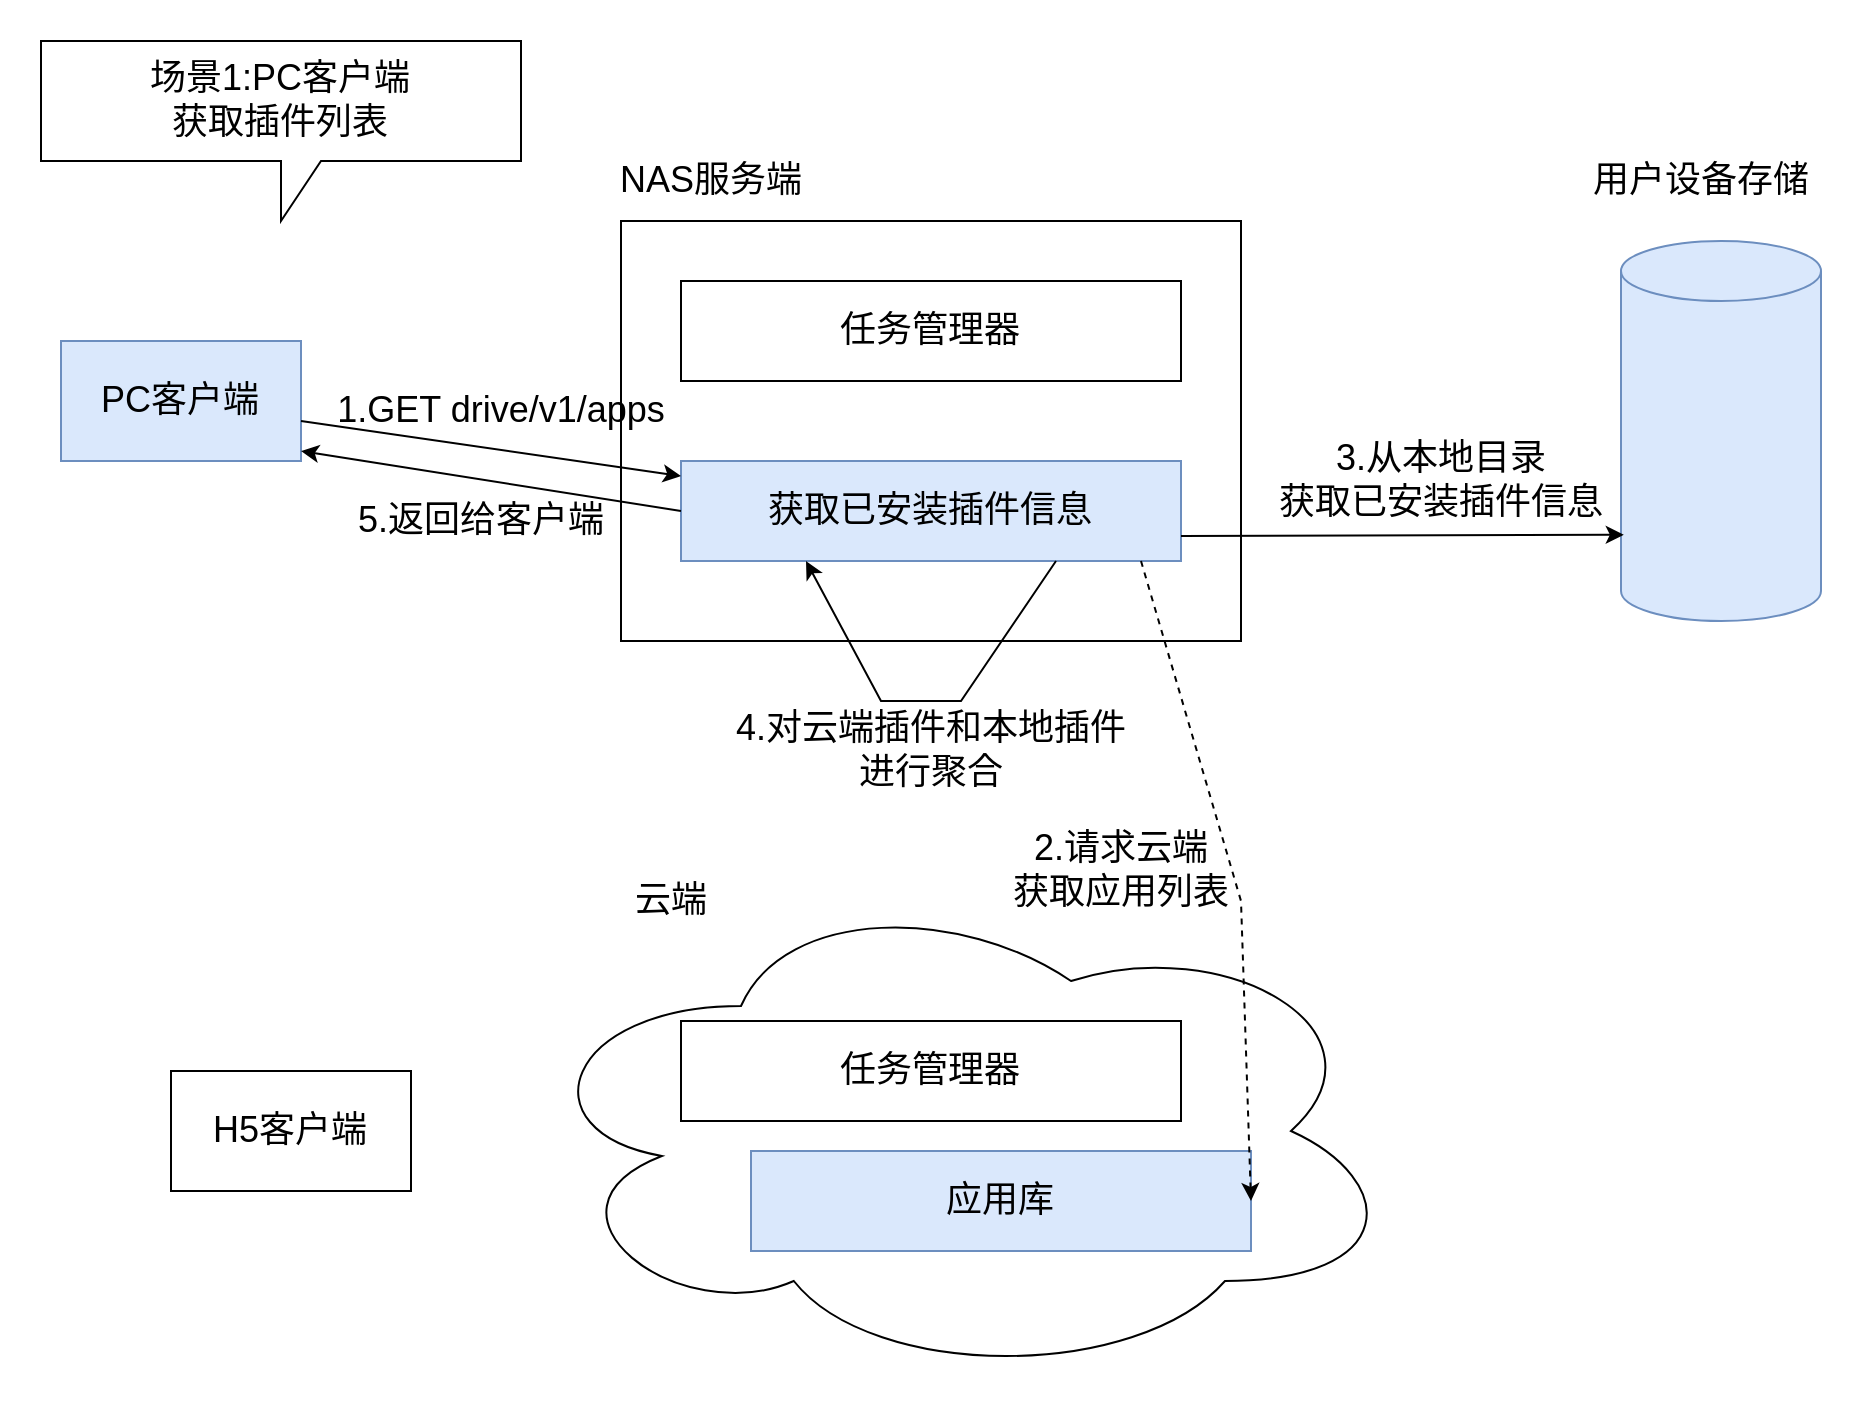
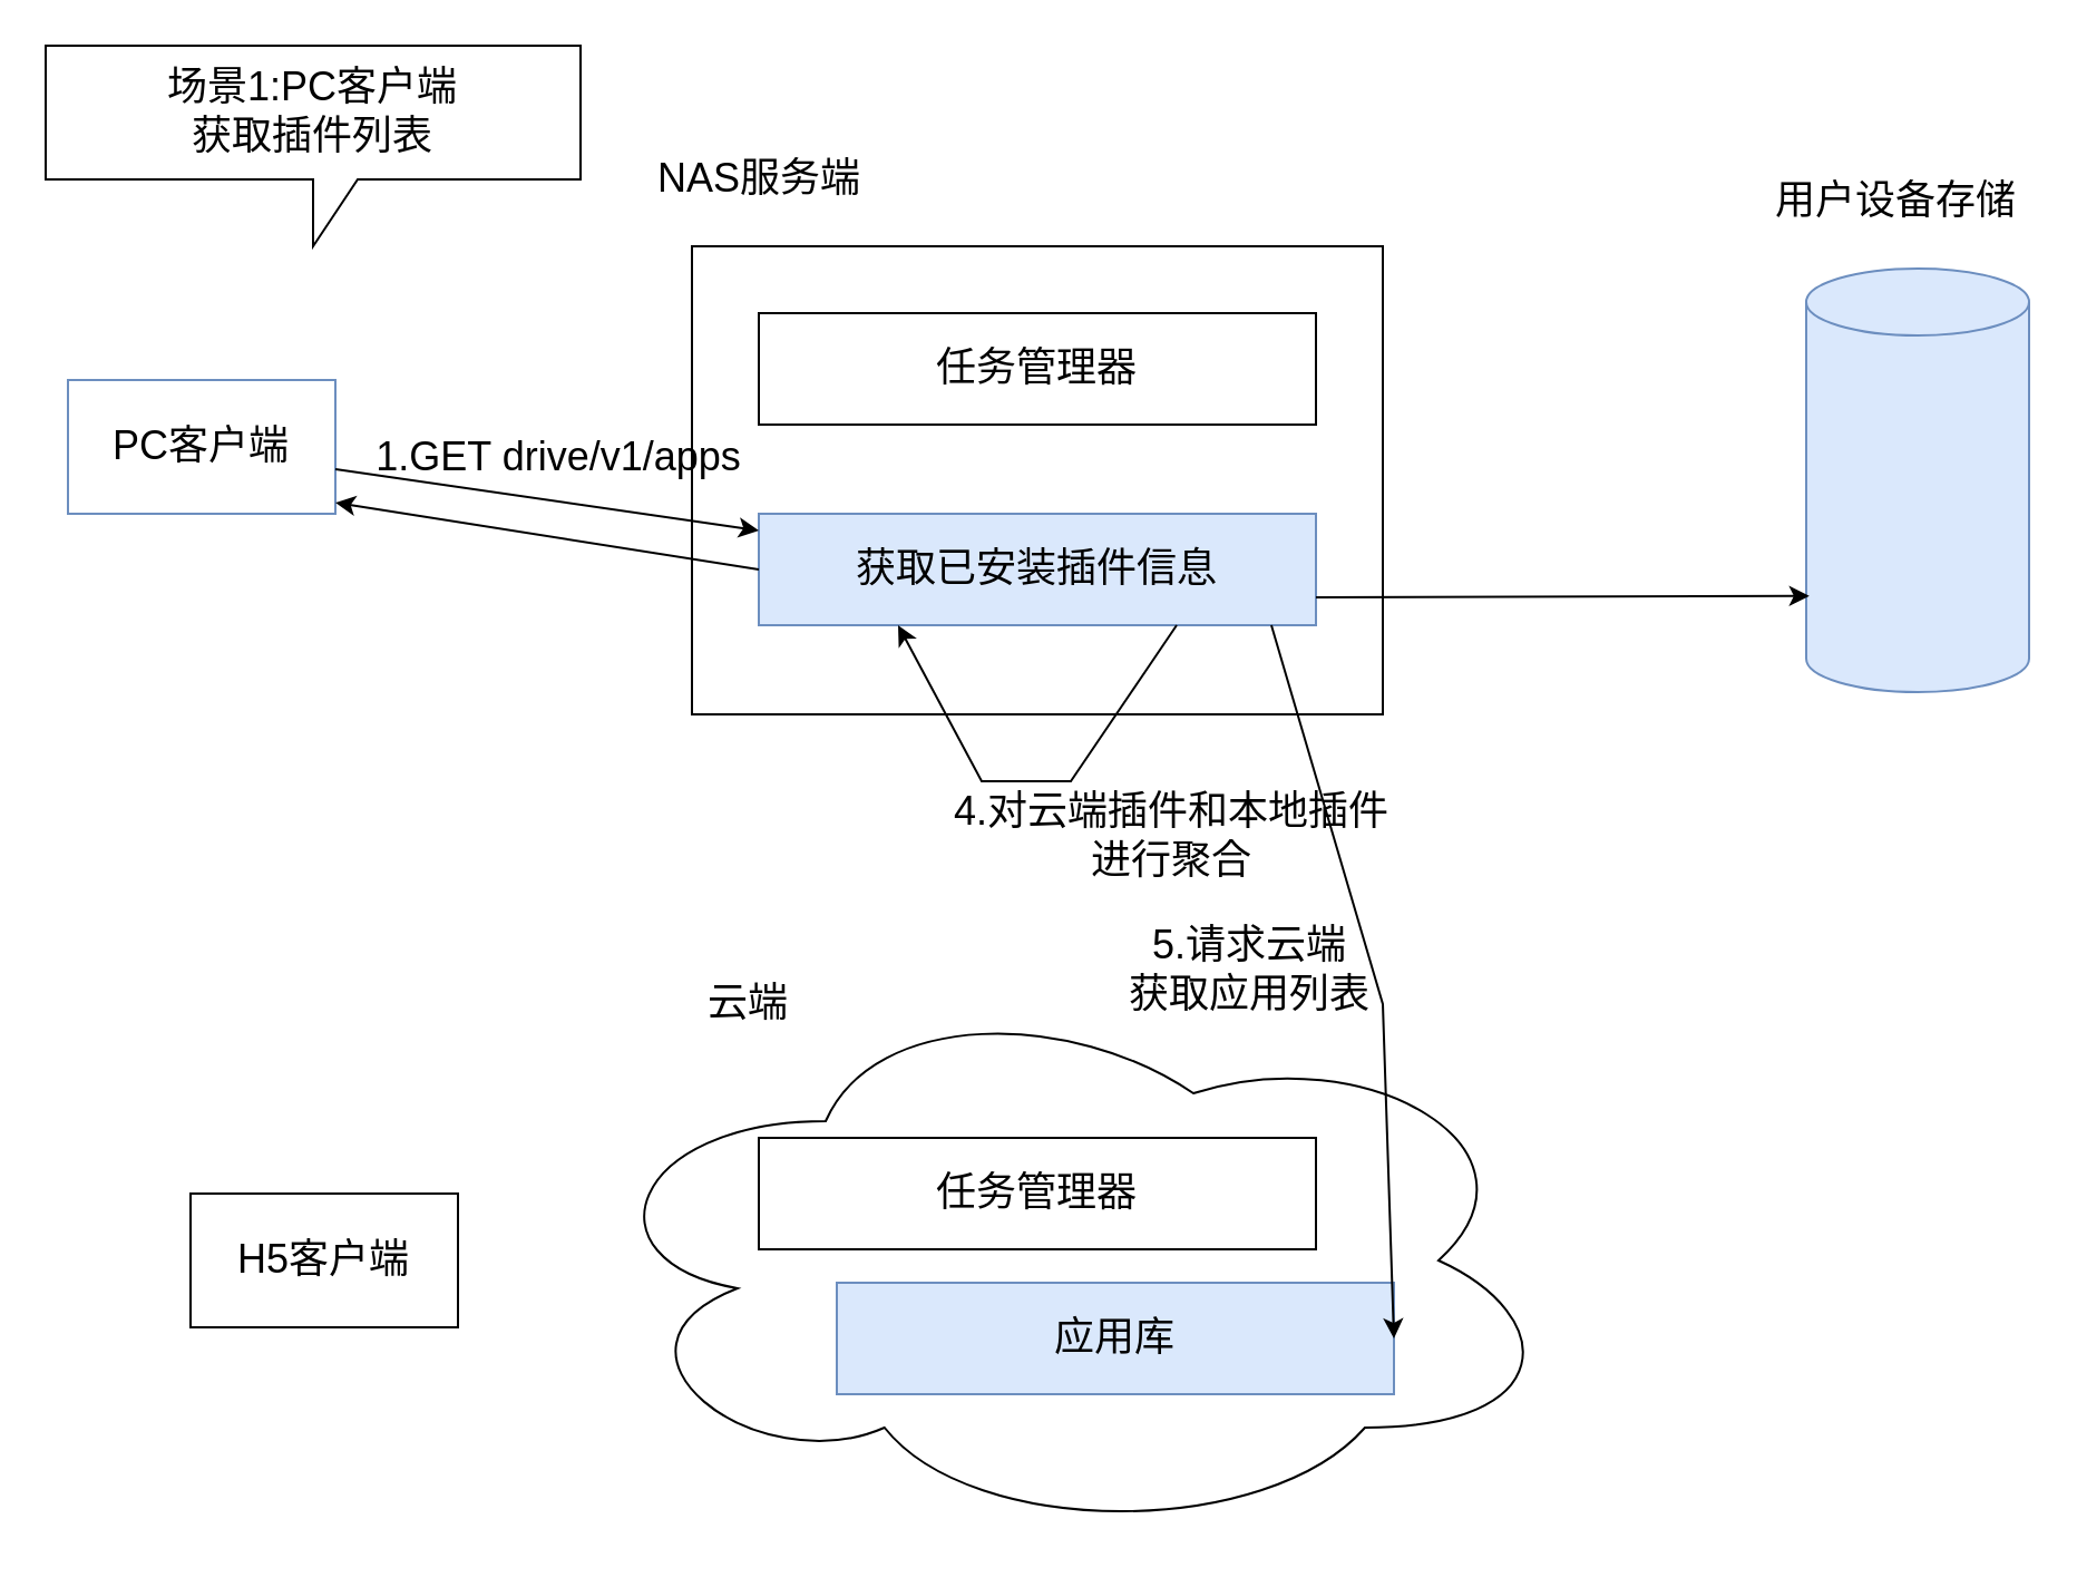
- <mxCell id="4" value="&lt;font style=&quot;font-size: 18px&quot;&gt;NAS服务端&lt;/font&gt;" style="text;html=1;align=center;verticalAlign=middle;resizable=0;points=[];autosize=1;strokeColor=none;fillColor=none;" parent="1" vertex="1"><mxGeometry x="300" y="80" width="110" height="20" as="geometry" /></mxCell>
+ <mxCell id="4" value="&lt;font style=&quot;font-size: 18px&quot;&gt;NAS服务端&lt;/font&gt;" style="text;html=1;align=center;verticalAlign=middle;resizable=0;points=[];autosize=1;strokeColor=none;fillColor=none;" parent="1" vertex="1"><mxGeometry x="285" y="70" width="110" height="20" as="geometry" /></mxCell>
- <mxCell id="2" value="&lt;font style=&quot;font-size: 18px&quot;&gt;PC客户端&lt;/font&gt;" style="rounded=0;whiteSpace=wrap;html=1;fillColor=#dae8fc;strokeColor=#6c8ebf;" parent="1" vertex="1"><mxGeometry x="30" y="170" width="120" height="60" as="geometry" /></mxCell>
+ <mxCell id="2" value="&lt;font style=&quot;font-size: 18px&quot;&gt;PC客户端&lt;/font&gt;" style="rounded=0;whiteSpace=wrap;html=1;fillColor=#ffffff;strokeColor=#6c8ebf;" parent="1" vertex="1"><mxGeometry x="30" y="170" width="120" height="60" as="geometry" /></mxCell>
- <mxCell id="18" value="3.从本地目录&lt;br&gt;获取已安装插件信息" style="text;html=1;align=center;verticalAlign=middle;resizable=0;points=[];autosize=1;strokeColor=none;fillColor=none;fontSize=18;" parent="1" vertex="1"><mxGeometry x="630" y="215" width="180" height="50" as="geometry" /></mxCell>
- <mxCell id="22" value="5.返回给客户端" style="text;html=1;align=center;verticalAlign=middle;resizable=0;points=[];autosize=1;strokeColor=none;fillColor=none;fontSize=18;" parent="1" vertex="1"><mxGeometry x="170" y="245" width="140" height="30" as="geometry" /></mxCell>
- <mxCell id="20" value="4.对云端插件和本地插件&lt;br&gt;进行聚合" style="text;html=1;align=center;verticalAlign=middle;resizable=0;points=[];autosize=1;strokeColor=none;fillColor=none;fontSize=18;" parent="1" vertex="1"><mxGeometry x="360" y="350" width="210" height="50" as="geometry" /></mxCell>
+ <mxCell id="20" value="4.对云端插件和本地插件&lt;br&gt;进行聚合" style="text;html=1;align=center;verticalAlign=middle;resizable=0;points=[];autosize=1;strokeColor=none;fillColor=none;fontSize=18;" parent="1" vertex="1"><mxGeometry x="420" y="350" width="210" height="50" as="geometry" /></mxCell>
- <mxCell id="23" value="" style="endArrow=classic;html=1;rounded=0;fontSize=18;entryX=1;entryY=0.5;entryDx=0;entryDy=0;exitX=0.92;exitY=1;exitDx=0;exitDy=0;exitPerimeter=0;dashed=1;" parent="1" source="6" target="11" edge="1"><mxGeometry width="50" height="50" relative="1" as="geometry"><mxPoint x="580" y="370" as="sourcePoint" /><mxPoint x="821.4" y="276.87" as="targetPoint" /><Array as="points"><mxPoint x="620" y="450" /></Array></mxGeometry></mxCell>
+ <mxCell id="23" value="" style="endArrow=classic;html=1;rounded=0;fontSize=18;entryX=1;entryY=0.5;entryDx=0;entryDy=0;exitX=0.92;exitY=1;exitDx=0;exitDy=0;exitPerimeter=0;" parent="1" source="6" target="11" edge="1"><mxGeometry width="50" height="50" relative="1" as="geometry"><mxPoint x="580" y="370" as="sourcePoint" /><mxPoint x="821.4" y="276.87" as="targetPoint" /><Array as="points"><mxPoint x="620" y="450" /></Array></mxGeometry></mxCell>
- <mxCell id="24" value="2.请求云端&lt;br&gt;获取应用列表" style="text;html=1;align=center;verticalAlign=middle;resizable=0;points=[];autosize=1;strokeColor=none;fillColor=none;fontSize=18;" parent="1" vertex="1"><mxGeometry x="500" y="410" width="120" height="50" as="geometry" /></mxCell>
+ <mxCell id="24" value="5.请求云端&lt;br&gt;获取应用列表" style="text;html=1;align=center;verticalAlign=middle;resizable=0;points=[];autosize=1;strokeColor=none;fillColor=none;fontSize=18;" parent="1" vertex="1"><mxGeometry x="500" y="410" width="120" height="50" as="geometry" /></mxCell>
